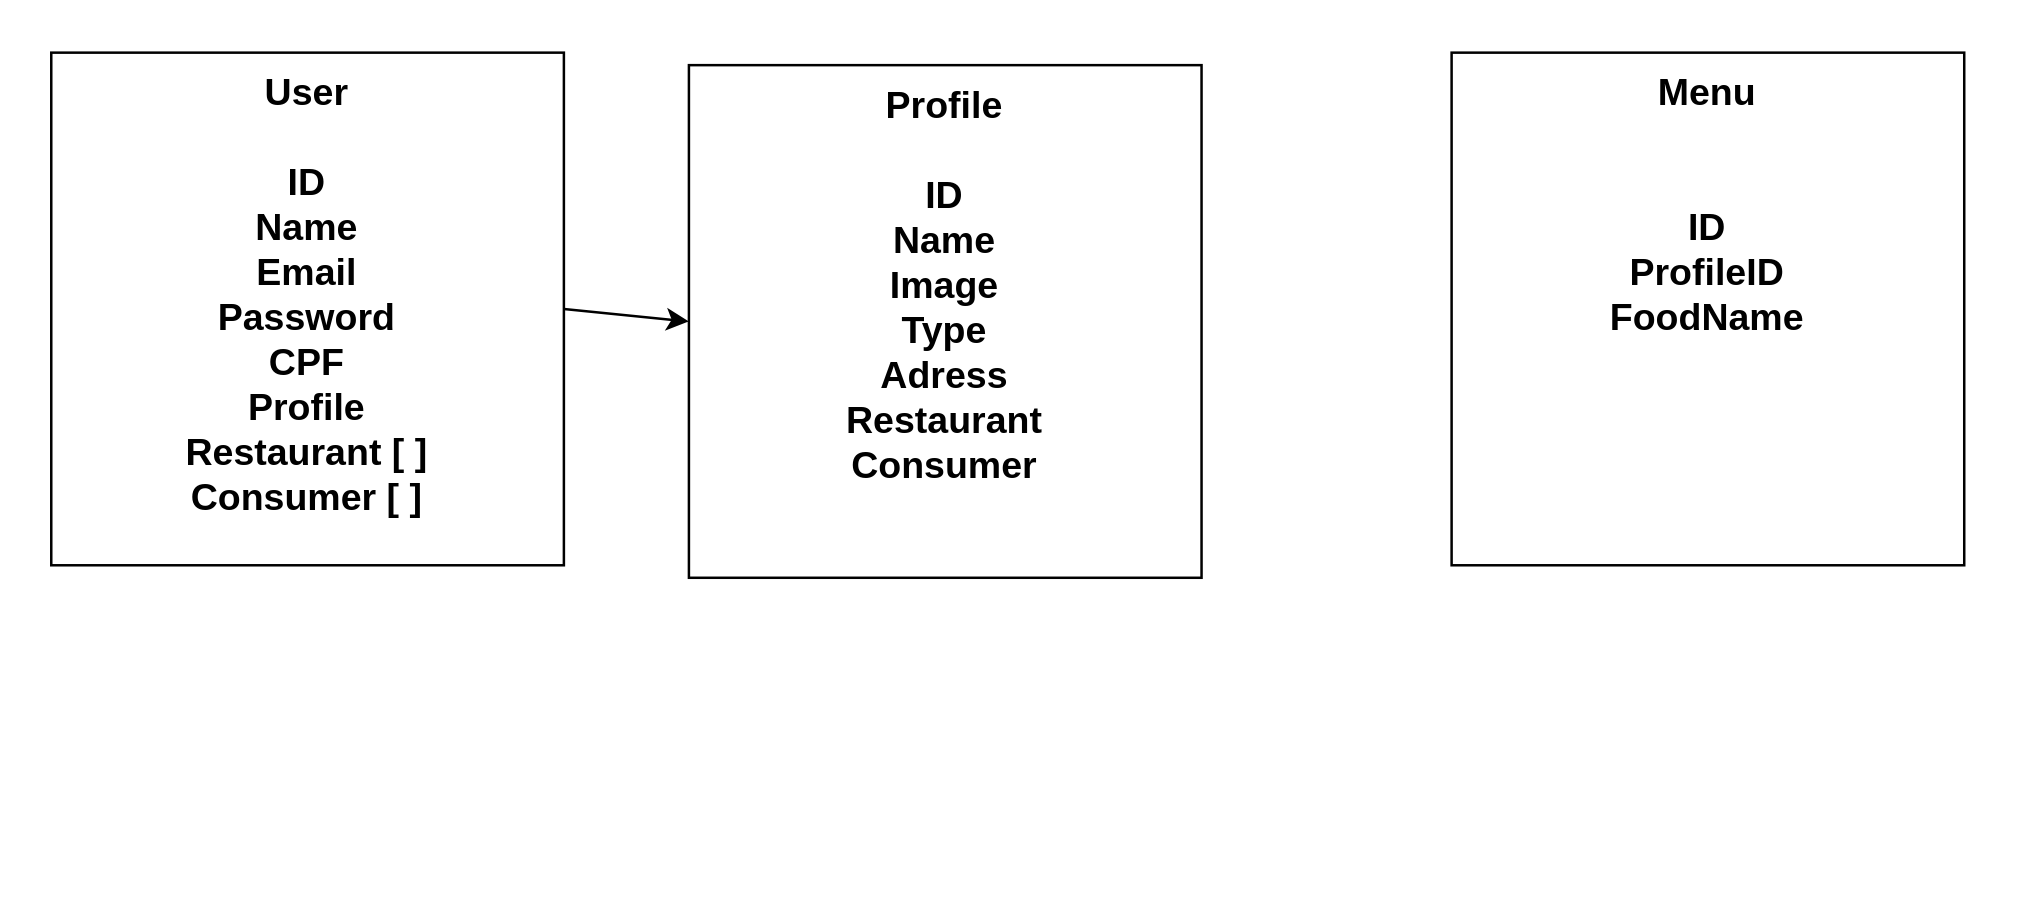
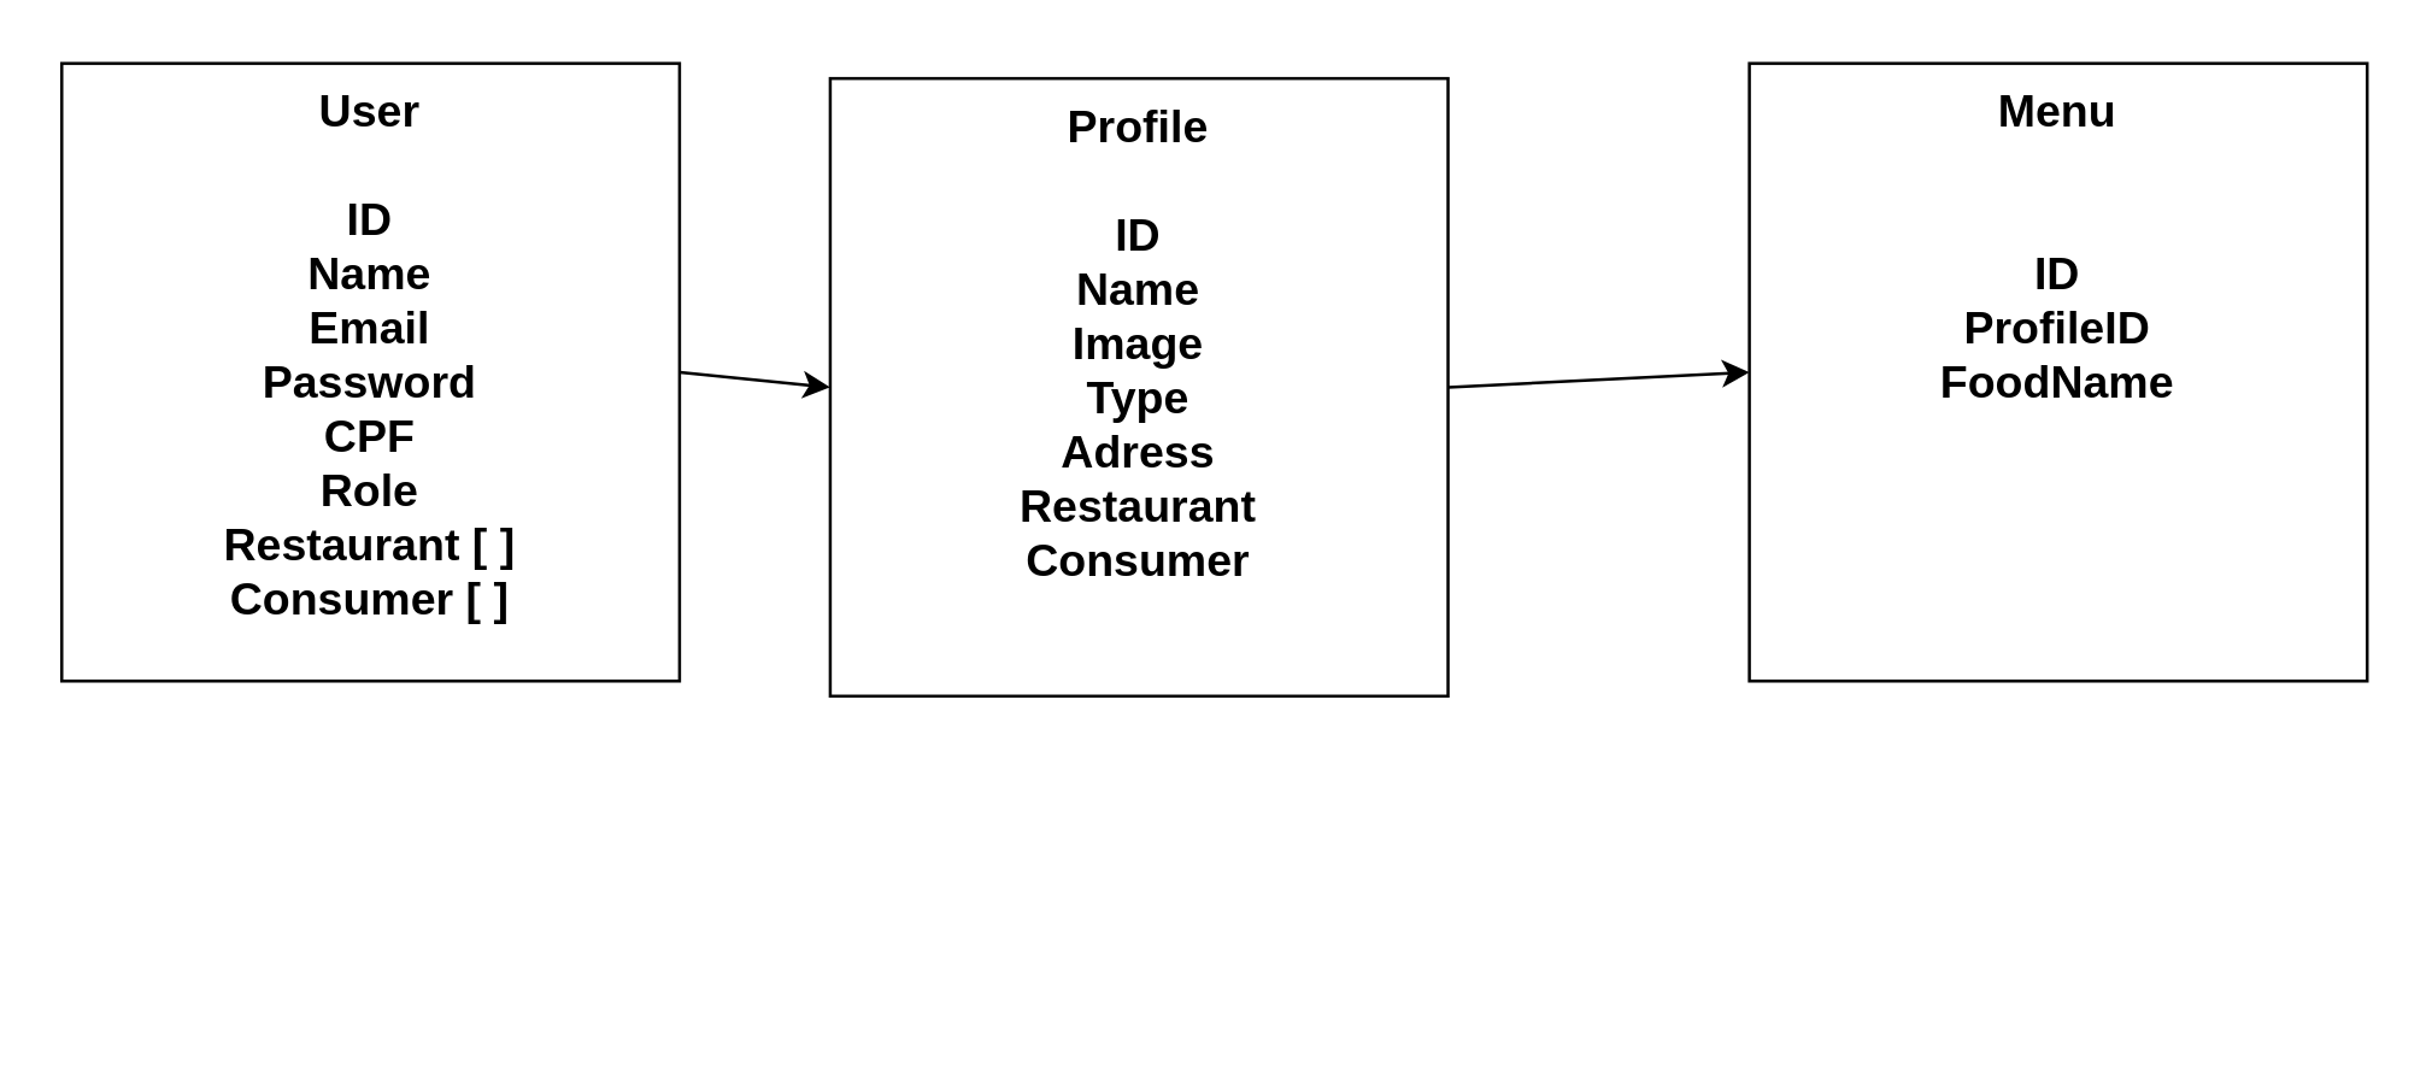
- <mxCell id="3" value="&lt;font style=&quot;font-size: 15px&quot;&gt;&lt;b&gt;User&lt;br&gt;&lt;br&gt;ID&lt;br&gt;Name&lt;br&gt;Email&lt;br&gt;Password&lt;br&gt;CPF&lt;br&gt;Profile&lt;br&gt;Restaurant [ ]&lt;br&gt;Consumer [ ]&lt;br&gt;&lt;/b&gt;&lt;br&gt;&lt;/font&gt;" style="whiteSpace=wrap;html=1;aspect=fixed;horizontal=1;verticalAlign=top;" parent="1" vertex="1"><mxGeometry y="20.5" width="205" height="205" as="geometry" x="20" /></mxCell>
+ <mxCell id="3" value="&lt;font style=&quot;font-size: 15px&quot;&gt;&lt;b&gt;User&lt;br&gt;&lt;br&gt;ID&lt;br&gt;Name&lt;br&gt;Email&lt;br&gt;Password&lt;br&gt;CPF&lt;br&gt;Role&lt;br&gt;Restaurant [ ]&lt;br&gt;Consumer [ ]&lt;br&gt;&lt;/b&gt;&lt;br&gt;&lt;/font&gt;" style="whiteSpace=wrap;html=1;aspect=fixed;horizontal=1;verticalAlign=top;" parent="1" vertex="1"><mxGeometry y="20.5" width="205" height="205" as="geometry" x="20" /></mxCell>
+ <mxCell id="4" style="edgeStyle=none;html=1;exitX=1;exitY=0.5;exitDx=0;exitDy=0;entryX=0;entryY=0.5;entryDx=0;entryDy=0;" parent="1" source="5" target="6" edge="1"><mxGeometry relative="1" as="geometry" /></mxCell>
